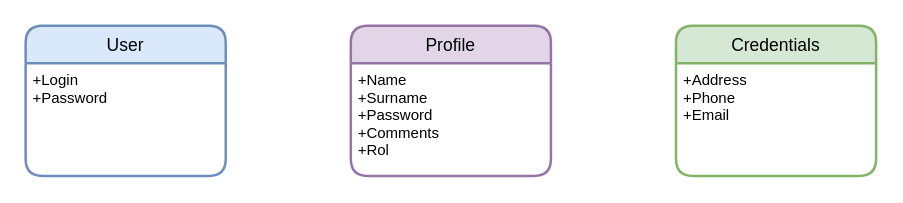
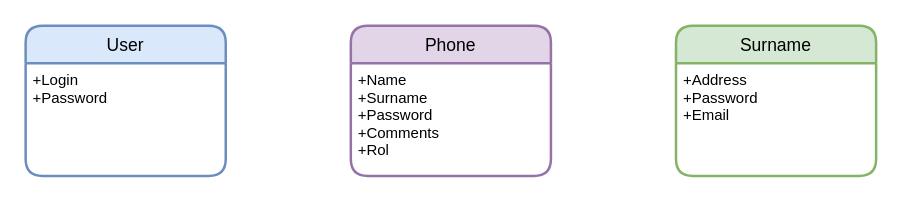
- <mxCell id="4" value="Profile" style="swimlane;childLayout=stackLayout;horizontal=1;startSize=30;horizontalStack=0;rounded=1;fontSize=14;fontStyle=0;strokeWidth=2;resizeParent=0;resizeLast=1;shadow=0;dashed=0;align=center;fillColor=#e1d5e7;strokeColor=#9673a6;" vertex="1" parent="1"><mxGeometry x="280" y="20" width="160" height="120" as="geometry" /></mxCell>
+ <mxCell id="4" value="Phone" style="swimlane;childLayout=stackLayout;horizontal=1;startSize=30;horizontalStack=0;rounded=1;fontSize=14;fontStyle=0;strokeWidth=2;resizeParent=0;resizeLast=1;shadow=0;dashed=0;align=center;fillColor=#e1d5e7;strokeColor=#9673a6;" vertex="1" parent="1"><mxGeometry x="280" y="20" width="160" height="120" as="geometry" /></mxCell>
- <mxCell id="6" value="Credentials" style="swimlane;childLayout=stackLayout;horizontal=1;startSize=30;horizontalStack=0;rounded=1;fontSize=14;fontStyle=0;strokeWidth=2;resizeParent=0;resizeLast=1;shadow=0;dashed=0;align=center;fillColor=#d5e8d4;strokeColor=#82b366;" vertex="1" parent="1"><mxGeometry x="540" y="20" width="160" height="120" as="geometry" /></mxCell>
+ <mxCell id="6" value="Surname" style="swimlane;childLayout=stackLayout;horizontal=1;startSize=30;horizontalStack=0;rounded=1;fontSize=14;fontStyle=0;strokeWidth=2;resizeParent=0;resizeLast=1;shadow=0;dashed=0;align=center;fillColor=#d5e8d4;strokeColor=#82b366;" vertex="1" parent="1"><mxGeometry x="540" y="20" width="160" height="120" as="geometry" /></mxCell>
- <mxCell id="7" value="+Address&#10;+Phone&#10;+Email" style="align=left;strokeColor=none;fillColor=none;spacingLeft=4;fontSize=12;verticalAlign=top;resizable=0;rotatable=0;part=1;" vertex="1" parent="6"><mxGeometry y="30" width="160" height="90" as="geometry" /></mxCell>
+ <mxCell id="7" value="+Address&#10;+Password&#10;+Email" style="align=left;strokeColor=none;fillColor=none;spacingLeft=4;fontSize=12;verticalAlign=top;resizable=0;rotatable=0;part=1;" vertex="1" parent="6"><mxGeometry y="30" width="160" height="90" as="geometry" /></mxCell>
